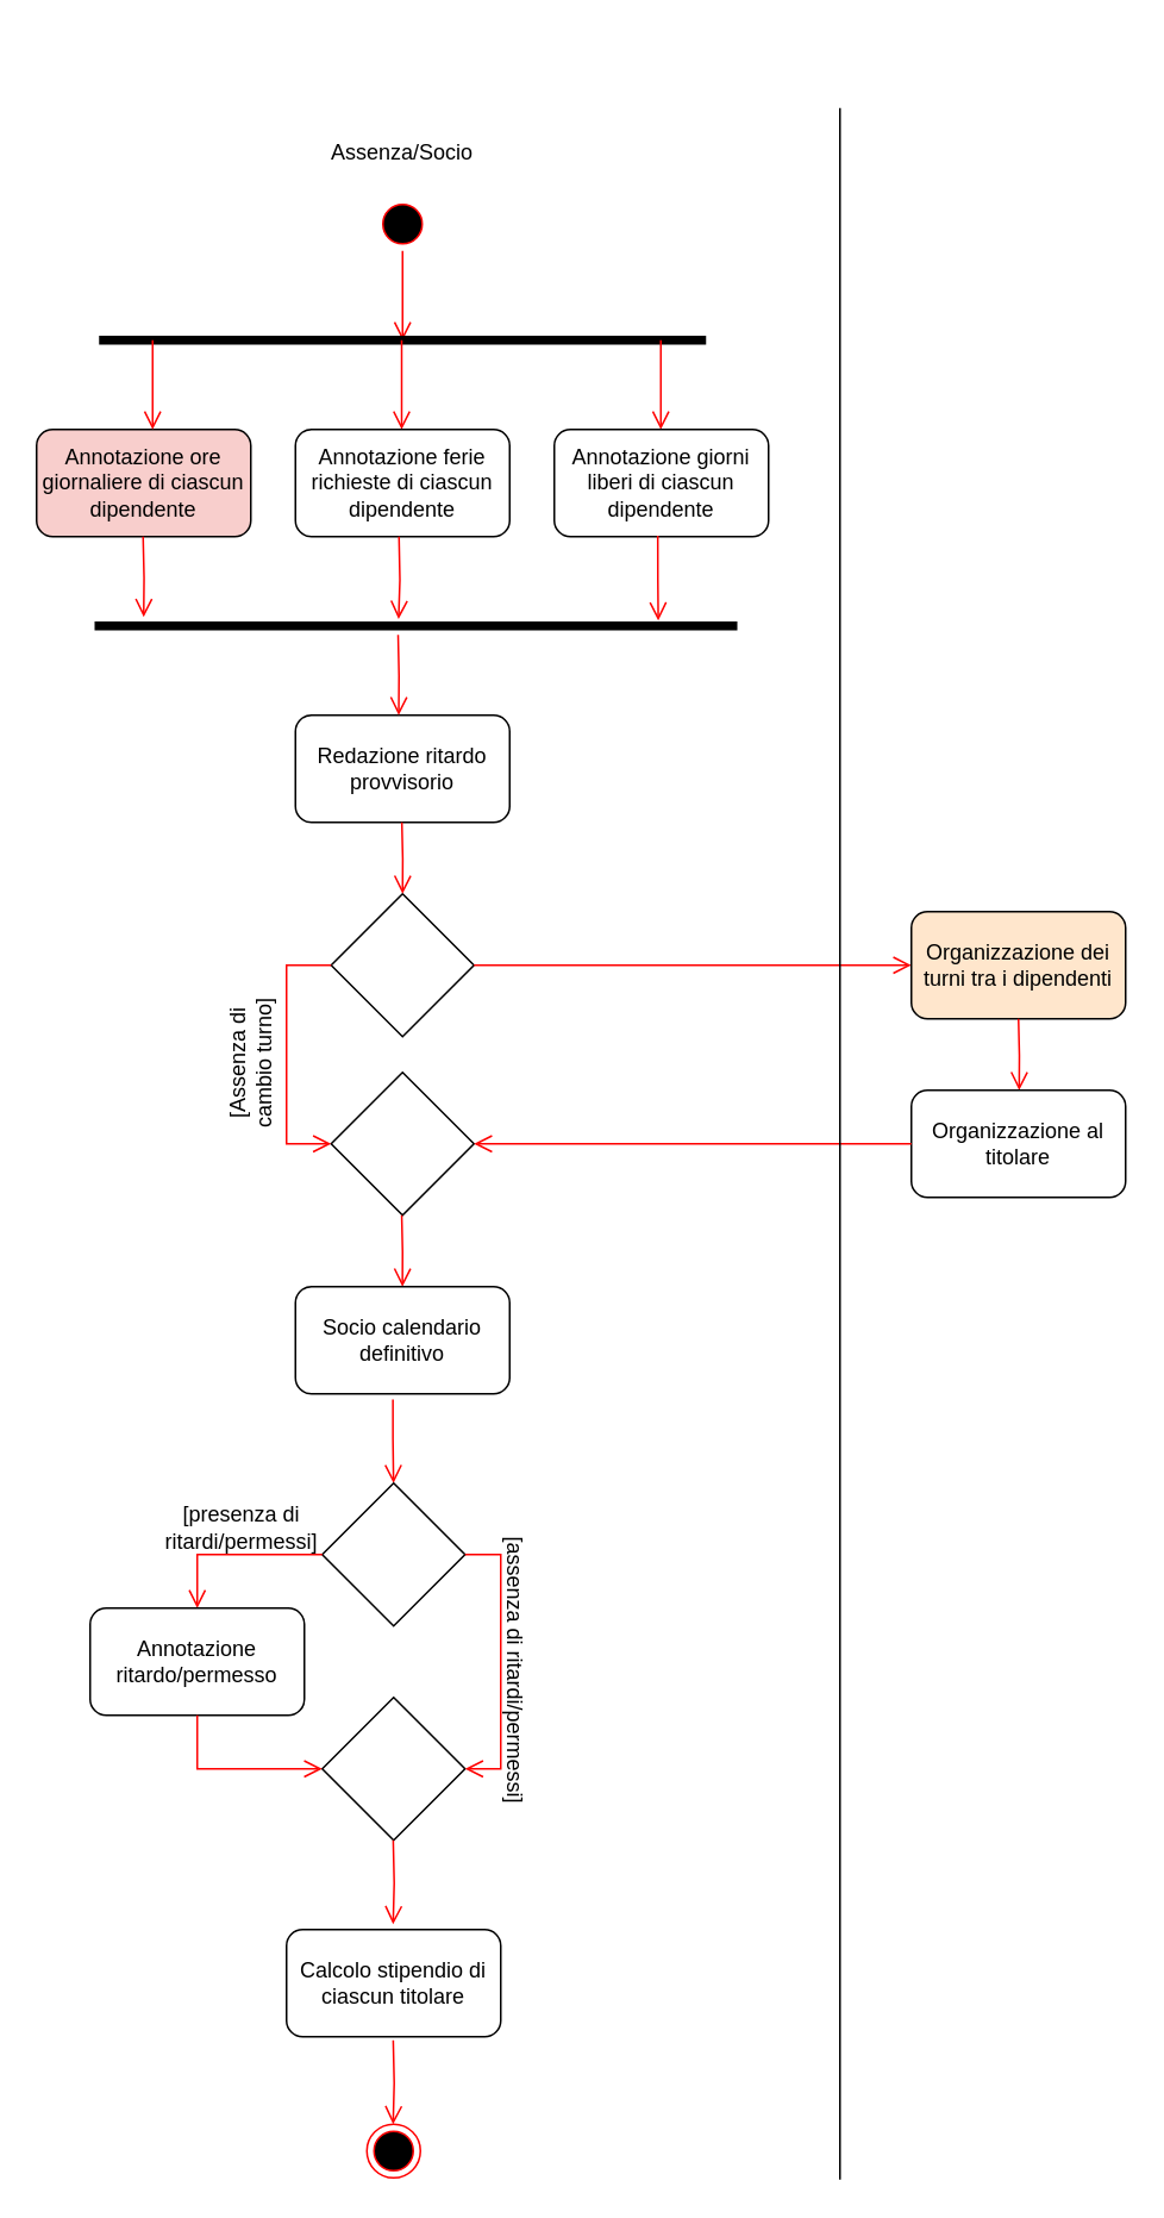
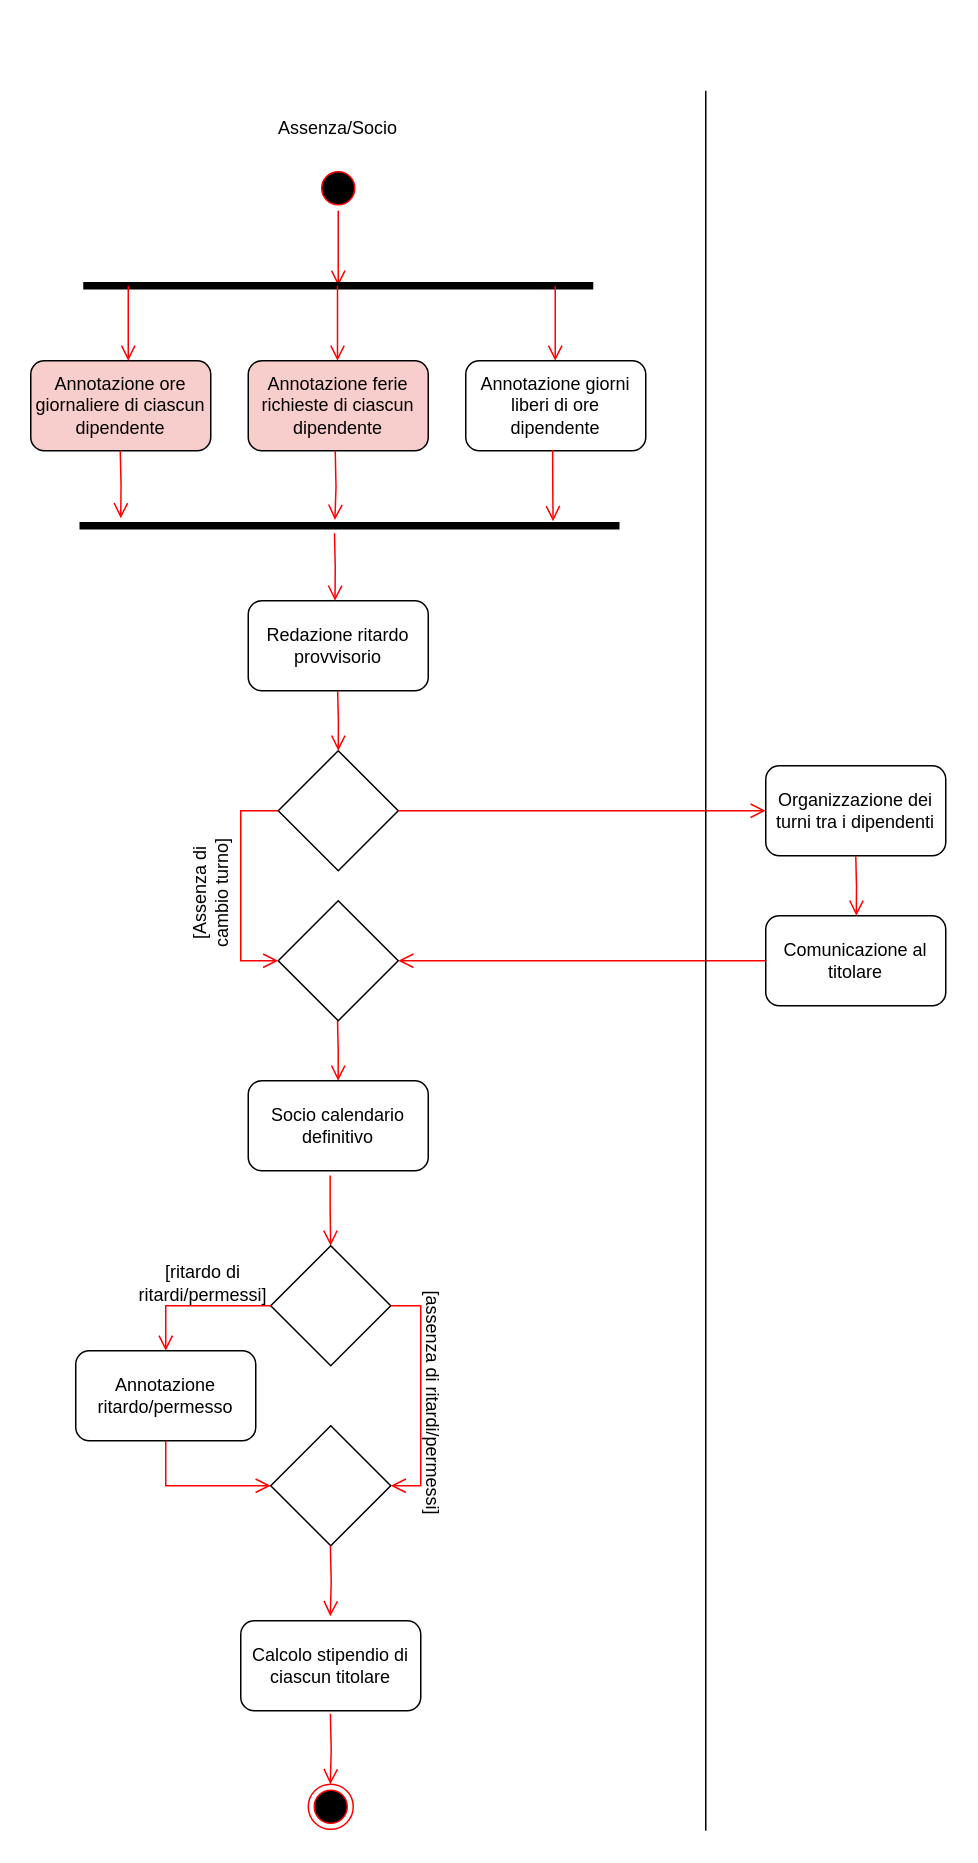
- <mxCell id="11" value="Annotazione ferie richieste di ciascun dipendente" style="rounded=1;whiteSpace=wrap;html=1;" vertex="1" parent="1"><mxGeometry x="165" y="240" width="120" height="60" as="geometry" /></mxCell>
+ <mxCell id="11" value="Annotazione ferie richieste di ciascun dipendente" style="rounded=1;whiteSpace=wrap;html=1;fillColor=#f8cecc;" vertex="1" parent="1"><mxGeometry x="165" y="240" width="120" height="60" as="geometry" /></mxCell>
- <mxCell id="12" value="Annotazione giorni liberi di ciascun dipendente" style="rounded=1;whiteSpace=wrap;html=1;" vertex="1" parent="1"><mxGeometry x="310" y="240" width="120" height="60" as="geometry" /></mxCell>
+ <mxCell id="12" value="Annotazione giorni liberi di ore dipendente" style="rounded=1;whiteSpace=wrap;html=1;" vertex="1" parent="1"><mxGeometry x="310" y="240" width="120" height="60" as="geometry" /></mxCell>
- <mxCell id="22" value="Organizzazione dei turni tra i dipendenti" style="rounded=1;whiteSpace=wrap;html=1;direction=west;fillColor=#ffe6cc;" vertex="1" parent="1"><mxGeometry x="510" y="510" width="120" height="60" as="geometry" /></mxCell>
+ <mxCell id="22" value="Organizzazione dei turni tra i dipendenti" style="rounded=1;whiteSpace=wrap;html=1;direction=west;" vertex="1" parent="1"><mxGeometry x="510" y="510" width="120" height="60" as="geometry" /></mxCell>
- <mxCell id="24" value="Organizzazione al titolare" style="rounded=1;whiteSpace=wrap;html=1;direction=west;" vertex="1" parent="1"><mxGeometry x="510" y="610" width="120" height="60" as="geometry" /></mxCell>
+ <mxCell id="24" value="Comunicazione al titolare" style="rounded=1;whiteSpace=wrap;html=1;direction=west;" vertex="1" parent="1"><mxGeometry x="510" y="610" width="120" height="60" as="geometry" /></mxCell>
- <mxCell id="37" value="[presenza di ritardi/permessi]" style="text;html=1;strokeColor=none;fillColor=none;align=center;verticalAlign=middle;whiteSpace=wrap;rounded=0;" vertex="1" parent="1"><mxGeometry x="70" y="840" width="130" height="30" as="geometry" /></mxCell>
+ <mxCell id="37" value="[ritardo di ritardi/permessi]" style="text;html=1;strokeColor=none;fillColor=none;align=center;verticalAlign=middle;whiteSpace=wrap;rounded=0;" vertex="1" parent="1"><mxGeometry x="70" y="840" width="130" height="30" as="geometry" /></mxCell>
